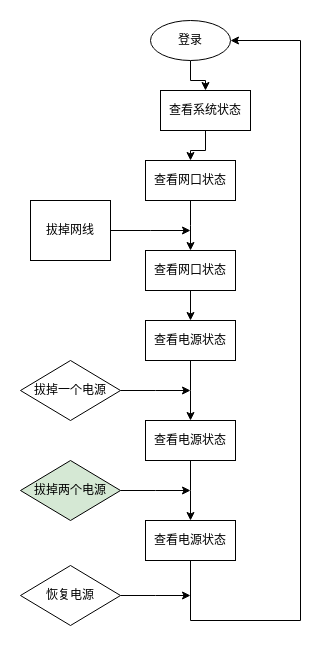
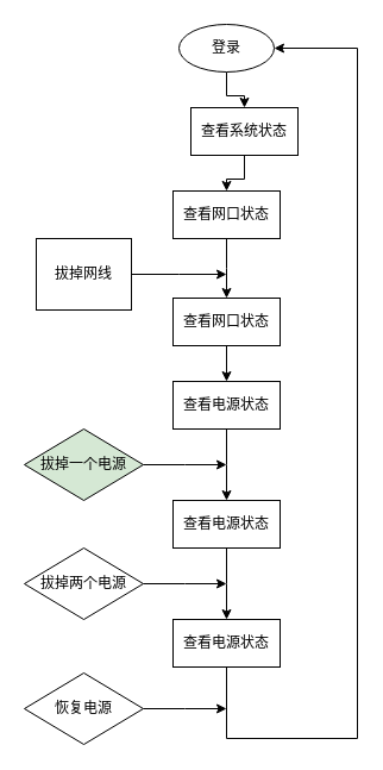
- <mxCell id="15" value="拔掉一个电源" style="rhombus;whiteSpace=wrap;html=1;" vertex="1" parent="1"><mxGeometry x="20" y="360" width="100" height="60" as="geometry" /></mxCell>
+ <mxCell id="15" value="拔掉一个电源" style="rhombus;whiteSpace=wrap;html=1;fillColor=#d5e8d4;" vertex="1" parent="1"><mxGeometry x="20" y="360" width="100" height="60" as="geometry" /></mxCell>
- <mxCell id="19" value="拔掉两个电源" style="rhombus;whiteSpace=wrap;html=1;fillColor=#d5e8d4;" vertex="1" parent="1"><mxGeometry x="20" y="460" width="100" height="60" as="geometry" /></mxCell>
+ <mxCell id="19" value="拔掉两个电源" style="rhombus;whiteSpace=wrap;html=1;" vertex="1" parent="1"><mxGeometry x="20" y="460" width="100" height="60" as="geometry" /></mxCell>
